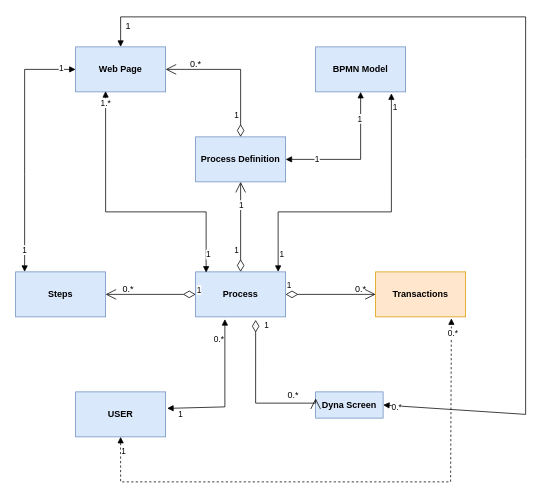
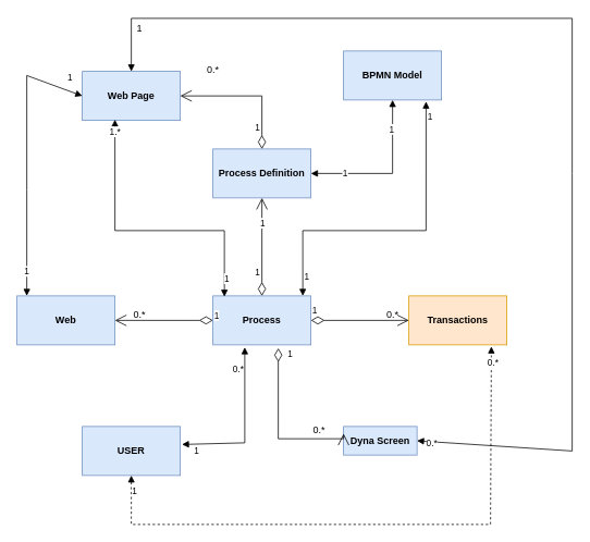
- <mxCell id="5" value="Web Page" style="rounded=0;whiteSpace=wrap;html=1;fillColor=#dae8fc;strokeColor=#6c8ebf;fontStyle=1" parent="1" vertex="1"><mxGeometry x="100" y="62" width="120" height="60" as="geometry" /></mxCell>
+ <mxCell id="5" value="Web Page" style="rounded=0;whiteSpace=wrap;html=1;fillColor=#dae8fc;strokeColor=#6c8ebf;fontStyle=1" parent="1" vertex="1"><mxGeometry x="100" y="87" width="120" height="60" as="geometry" /></mxCell>
- <mxCell id="8" value="Steps" style="rounded=0;whiteSpace=wrap;html=1;fillColor=#dae8fc;strokeColor=#6c8ebf;fontStyle=1" parent="1" vertex="1"><mxGeometry x="20" y="362" width="120" height="60" as="geometry" /></mxCell>
+ <mxCell id="8" value="Web" style="rounded=0;whiteSpace=wrap;html=1;fillColor=#dae8fc;strokeColor=#6c8ebf;fontStyle=1" parent="1" vertex="1"><mxGeometry x="20" y="362" width="120" height="60" as="geometry" /></mxCell>
